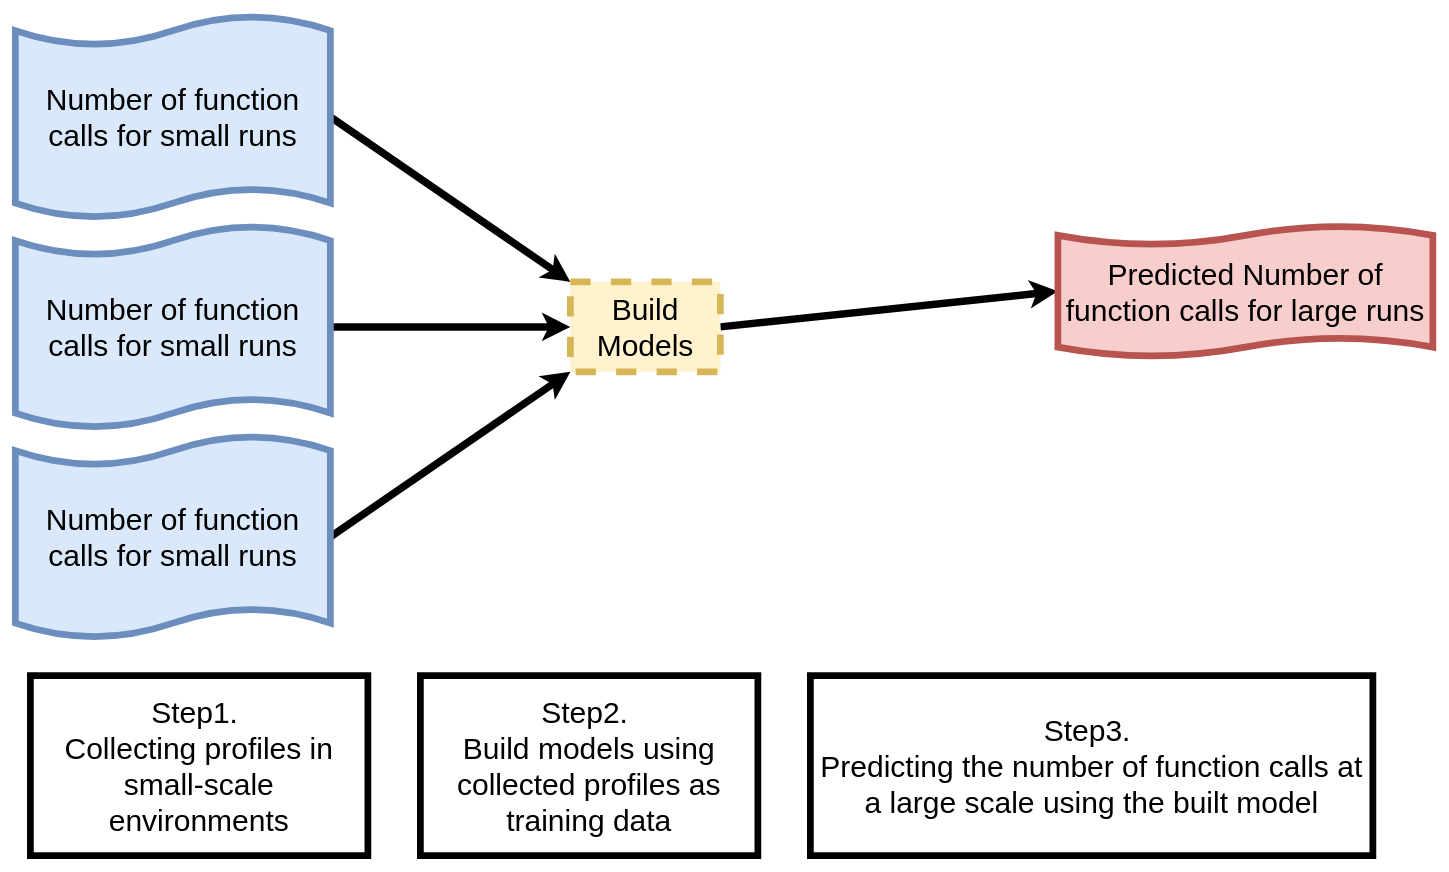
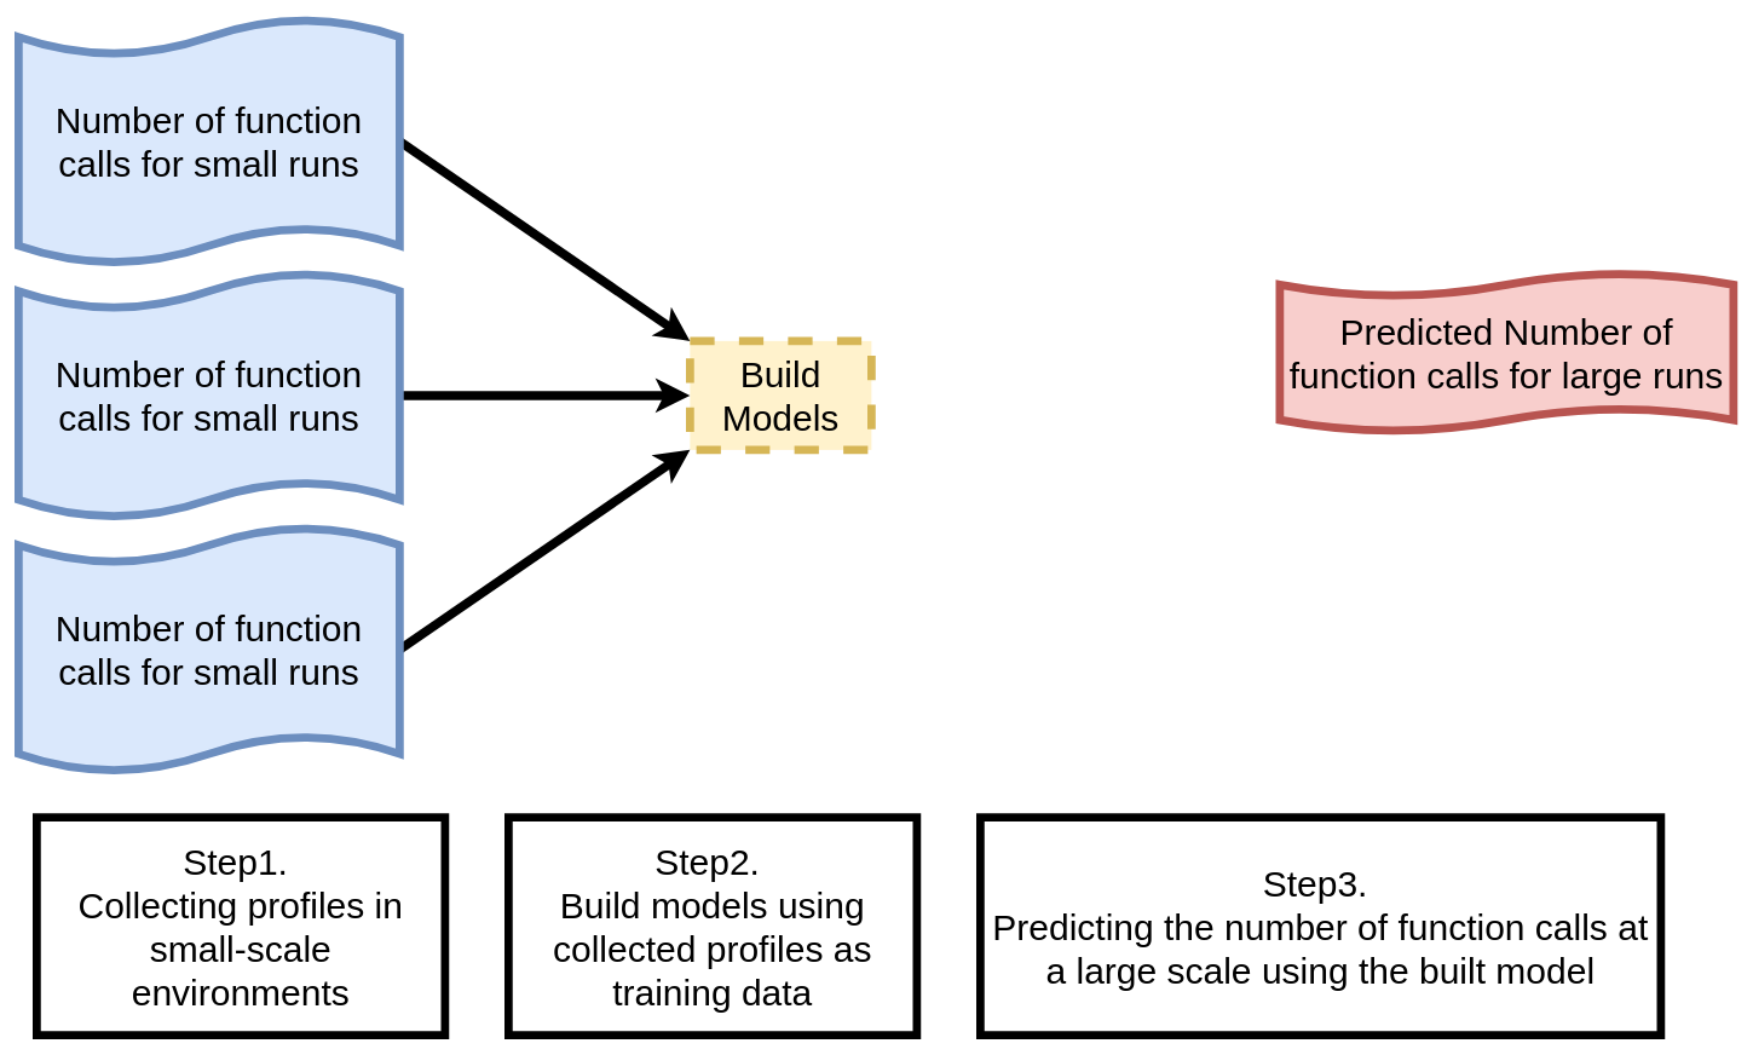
- <mxCell id="2" style="edgeStyle=none;html=1;exitX=1;exitY=0.5;exitDx=0;exitDy=0;entryX=0;entryY=0.5;entryDx=0;entryDy=0;entryPerimeter=0;fontSize=40;strokeWidth=10;" edge="1" parent="1" source="3" target="10"><mxGeometry relative="1" as="geometry" /></mxCell>
